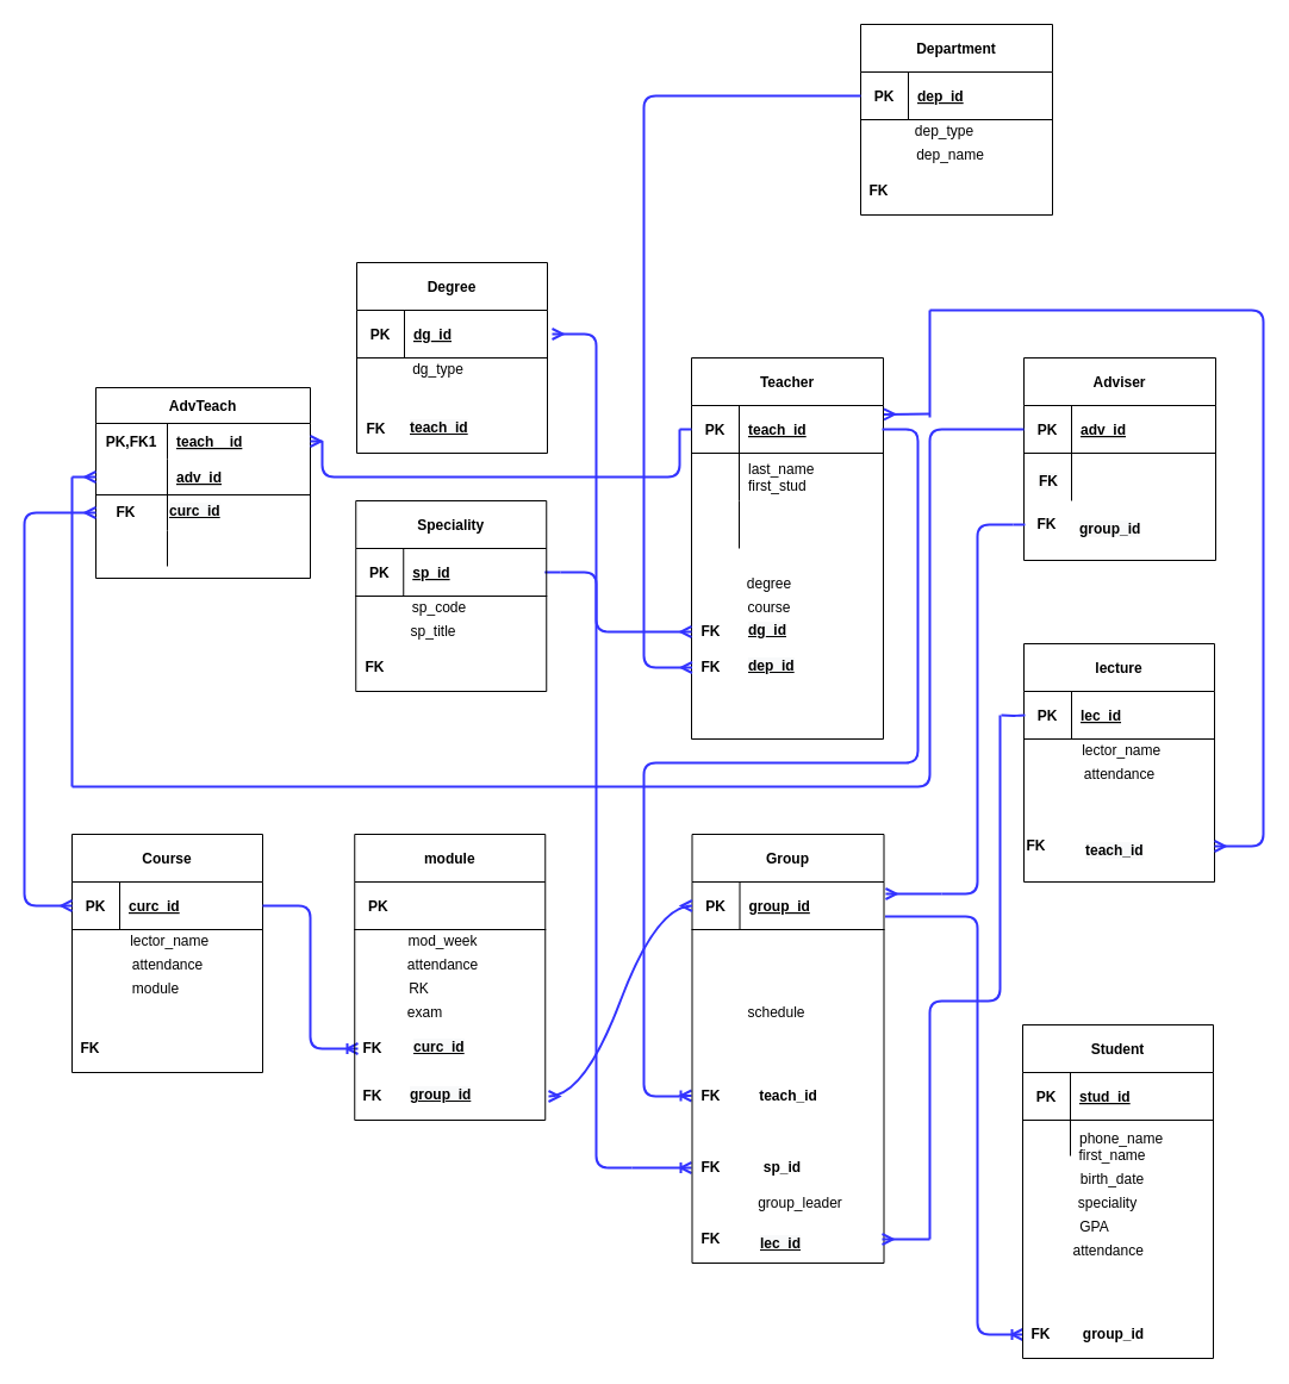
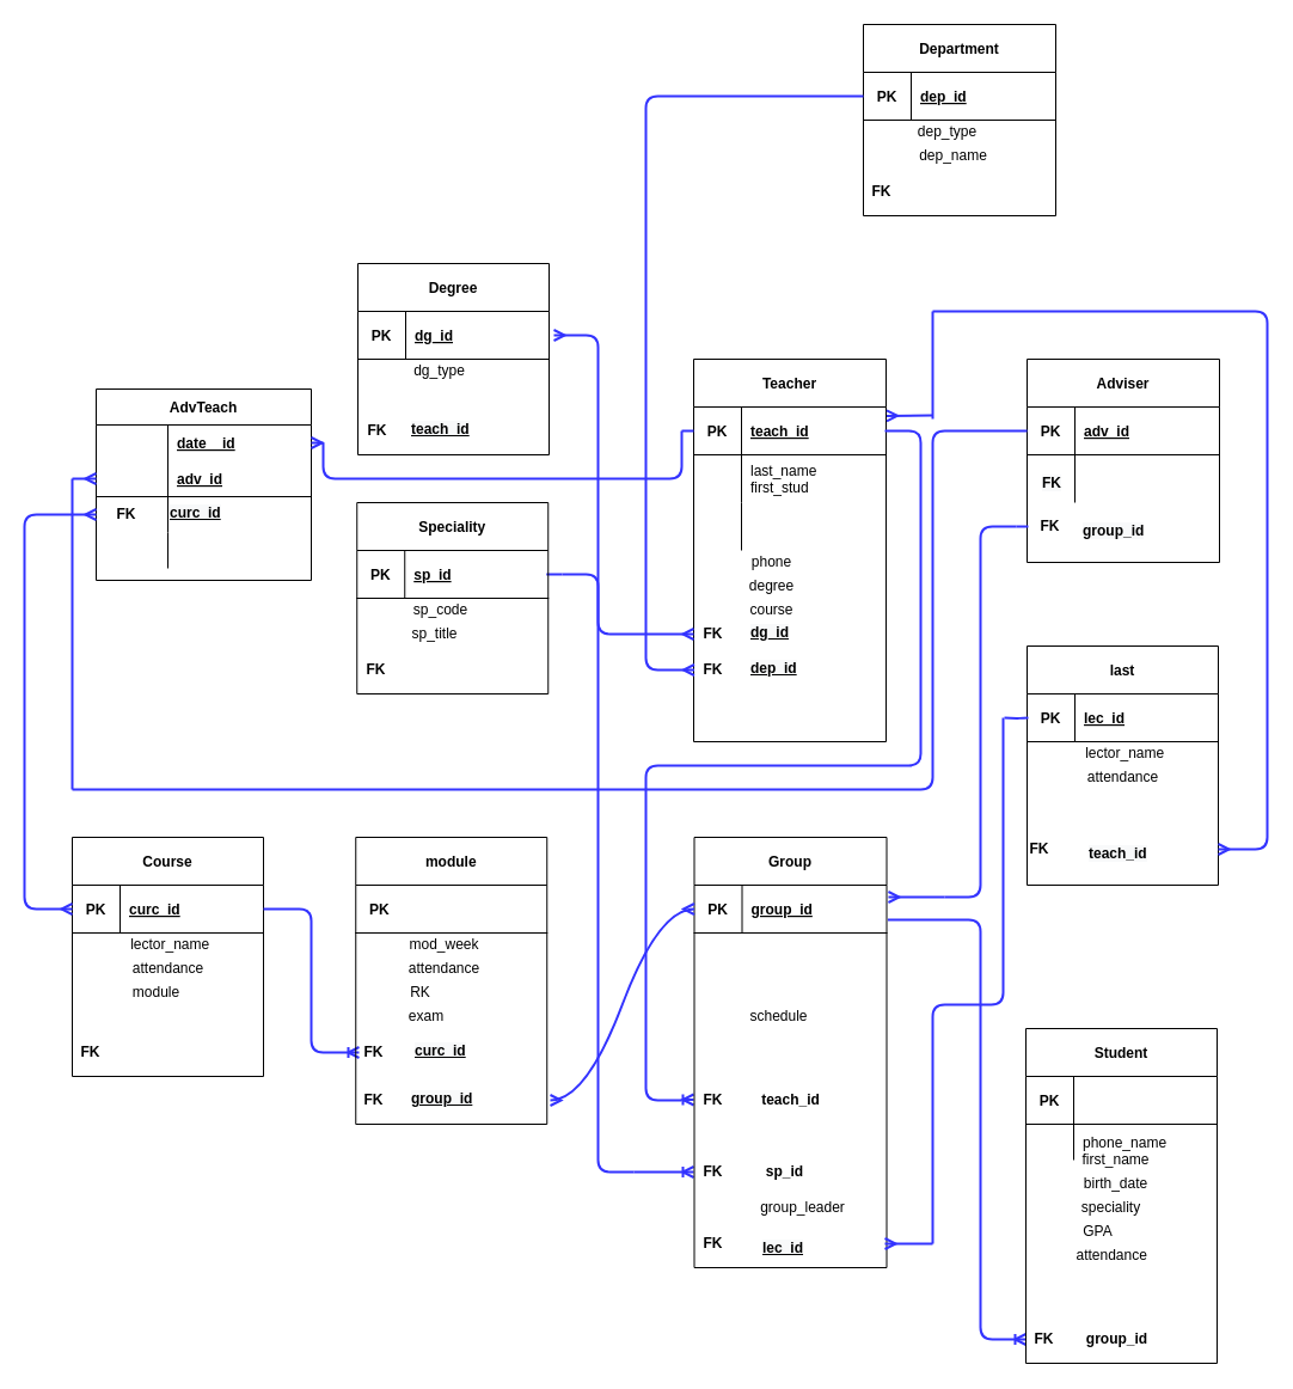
- <mxCell id="118" value="PK,FK1" style="shape=partialRectangle;connectable=0;fillColor=none;top=0;left=0;bottom=0;right=0;fontStyle=1;overflow=hidden;" parent="117" vertex="1"><mxGeometry width="60" height="30" as="geometry" /></mxCell>
- <mxCell id="119" value="teach__id" style="shape=partialRectangle;connectable=0;fillColor=none;top=0;left=0;bottom=0;right=0;align=left;spacingLeft=6;fontStyle=5;overflow=hidden;" parent="117" vertex="1"><mxGeometry x="60" width="120" height="30" as="geometry" /></mxCell>
+ <mxCell id="119" value="date__id" style="shape=partialRectangle;connectable=0;fillColor=none;top=0;left=0;bottom=0;right=0;align=left;spacingLeft=6;fontStyle=5;overflow=hidden;" parent="117" vertex="1"><mxGeometry x="60" width="120" height="30" as="geometry" /></mxCell>
+ <mxCell id="31" value="phone" style="text;html=1;align=center;verticalAlign=middle;resizable=0;points=[];autosize=1;" parent="1" vertex="1"><mxGeometry x="620" y="460" width="50" height="20" as="geometry" /></mxCell>
- <mxCell id="55" value="lecture" style="shape=table;startSize=40;container=1;collapsible=1;childLayout=tableLayout;fixedRows=1;rowLines=0;fontStyle=1;align=center;resizeLast=1;" parent="1" vertex="1"><mxGeometry x="859" y="540" width="160" height="200" as="geometry" /></mxCell>
+ <mxCell id="55" value="last" style="shape=table;startSize=40;container=1;collapsible=1;childLayout=tableLayout;fixedRows=1;rowLines=0;fontStyle=1;align=center;resizeLast=1;" parent="1" vertex="1"><mxGeometry x="859" y="540" width="160" height="200" as="geometry" /></mxCell>
- <mxCell id="62" value="stud_id" style="shape=partialRectangle;overflow=hidden;connectable=0;fillColor=none;top=0;left=0;bottom=0;right=0;align=left;spacingLeft=6;fontStyle=5;" parent="60" vertex="1"><mxGeometry x="40" width="120" height="40" as="geometry" /></mxCell>
